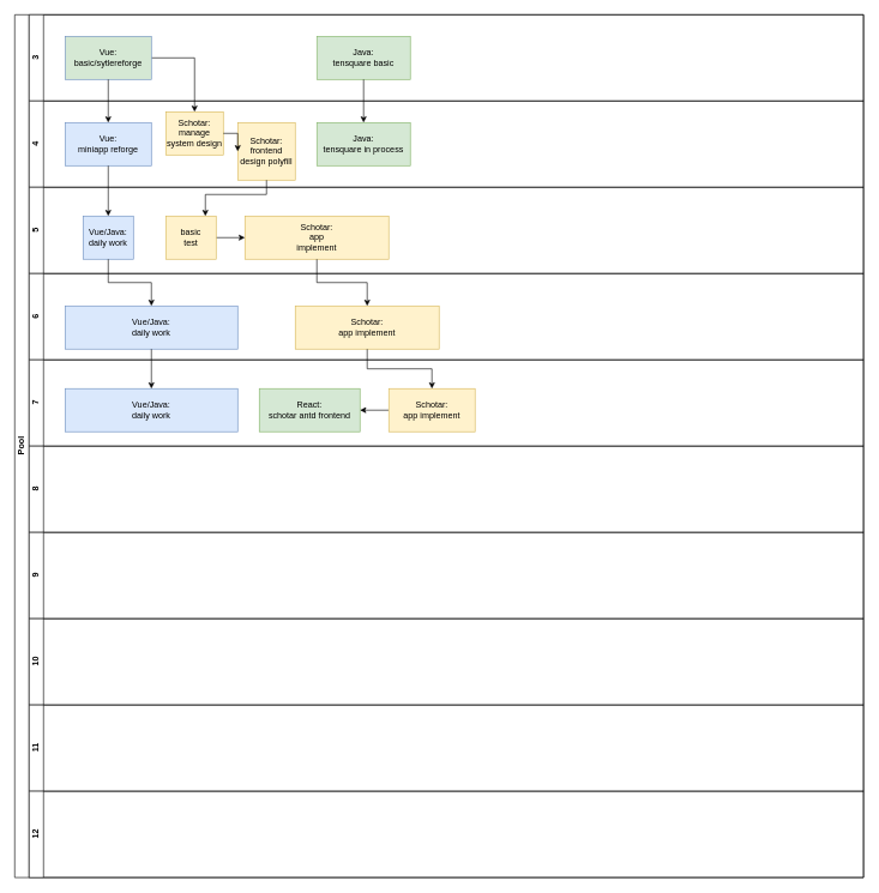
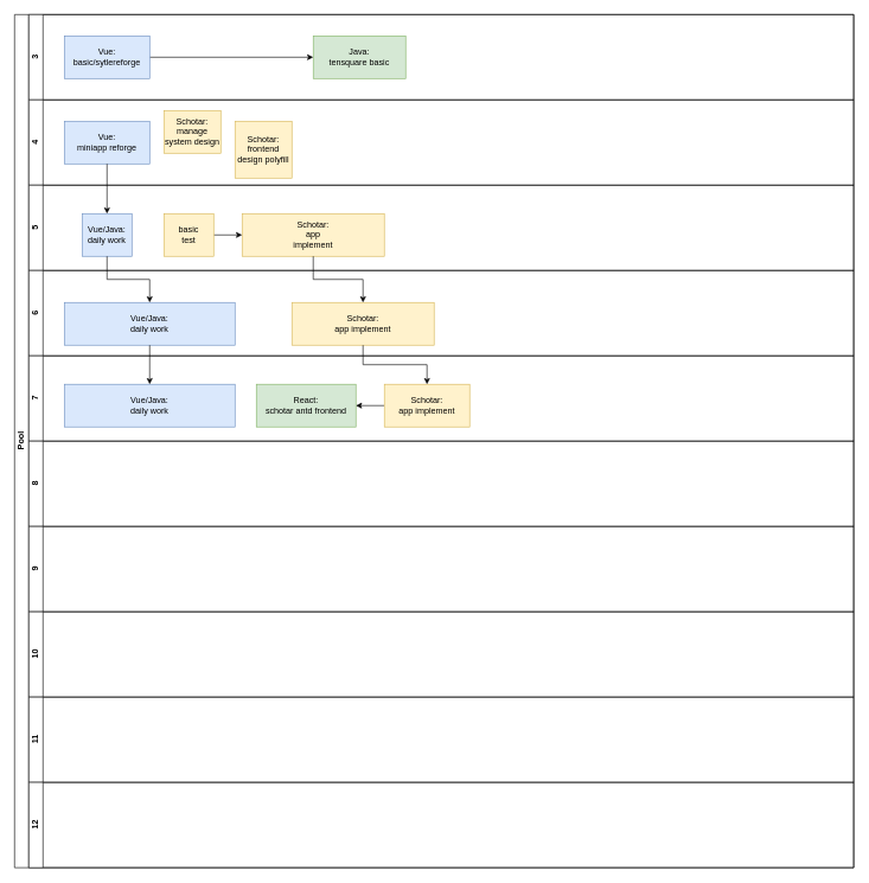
- <mxCell id="5" value="Vue:&lt;br&gt;basic/sytlereforge" style="rounded=0;whiteSpace=wrap;html=1;fontFamily=Helvetica;fontSize=12;align=center;fillColor=#d5e8d4;strokeColor=#6c8ebf;" parent="3" vertex="1"><mxGeometry x="50" y="30" width="120" height="60" as="geometry" /></mxCell>
+ <mxCell id="5" value="Vue:&lt;br&gt;basic/sytlereforge" style="rounded=0;whiteSpace=wrap;html=1;fontFamily=Helvetica;fontSize=12;align=center;fillColor=#dae8fc;strokeColor=#6c8ebf;" parent="3" vertex="1"><mxGeometry x="50" y="30" width="120" height="60" as="geometry" /></mxCell>
- <mxCell id="4" style="edgeStyle=orthogonalEdgeStyle;rounded=0;orthogonalLoop=1;jettySize=auto;html=1;exitX=1;exitY=0.5;exitDx=0;exitDy=0;" edge="1" parent="3" source="5" target="10"><mxGeometry relative="1" as="geometry" /></mxCell>
+ <mxCell id="4" style="edgeStyle=orthogonalEdgeStyle;rounded=0;orthogonalLoop=1;jettySize=auto;html=1;exitX=1;exitY=0.5;exitDx=0;exitDy=0;" edge="1" parent="3" source="5" target="6"><mxGeometry relative="1" as="geometry" /></mxCell>
- <mxCell id="32" style="edgeStyle=orthogonalEdgeStyle;rounded=0;orthogonalLoop=1;jettySize=auto;html=1;entryX=0.5;entryY=0;entryDx=0;entryDy=0;" edge="1" parent="2" source="5" target="9"><mxGeometry relative="1" as="geometry" /></mxCell>
- <mxCell id="31" style="edgeStyle=orthogonalEdgeStyle;rounded=0;orthogonalLoop=1;jettySize=auto;html=1;" edge="1" parent="2" source="6" target="8"><mxGeometry relative="1" as="geometry" /></mxCell>
- <mxCell id="12" style="edgeStyle=orthogonalEdgeStyle;rounded=0;orthogonalLoop=1;jettySize=auto;html=1;exitX=1;exitY=0.5;exitDx=0;exitDy=0;entryX=0;entryY=0.5;entryDx=0;entryDy=0;" edge="1" parent="7" source="10" target="11"><mxGeometry relative="1" as="geometry" /></mxCell>
- <mxCell id="8" value="Java:&lt;br&gt;tensquare in process" style="rounded=0;whiteSpace=wrap;html=1;fontFamily=Helvetica;fontSize=12;align=center;fillColor=#d5e8d4;strokeColor=#82b366;" vertex="1" parent="7"><mxGeometry x="400" y="30" width="130" height="60" as="geometry" /></mxCell>
- <mxCell id="38" style="edgeStyle=orthogonalEdgeStyle;rounded=0;orthogonalLoop=1;jettySize=auto;html=1;exitX=0.5;exitY=1;exitDx=0;exitDy=0;" edge="1" parent="2" source="11" target="15"><mxGeometry relative="1" as="geometry"><Array as="points"><mxPoint x="350" y="250" /><mxPoint x="265" y="250" /></Array></mxGeometry></mxCell>
